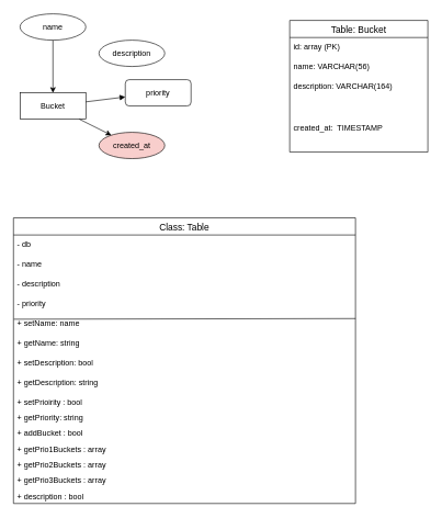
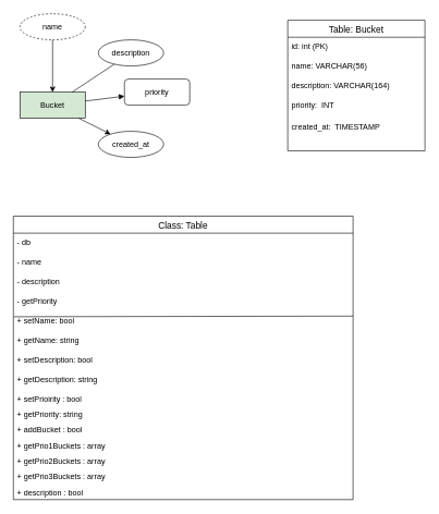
- <mxCell id="3" value="name" style="ellipse;whiteSpace=wrap;html=1;align=center;" parent="1" vertex="1"><mxGeometry x="30" y="20" width="100" height="40" as="geometry" /></mxCell>
+ <mxCell id="3" value="name" style="ellipse;whiteSpace=wrap;html=1;align=center;dashed=1;" parent="1" vertex="1"><mxGeometry x="30" y="20" width="100" height="40" as="geometry" /></mxCell>
- <mxCell id="13" value="id: array (PK)" style="text;strokeColor=none;fillColor=none;spacingLeft=4;spacingRight=4;overflow=hidden;rotatable=0;points=[[0,0.5],[1,0.5]];portConstraint=eastwest;fontSize=12;" parent="12" vertex="1"><mxGeometry y="26" width="210" height="30" as="geometry" /></mxCell>
+ <mxCell id="13" value="id: int (PK)" style="text;strokeColor=none;fillColor=none;spacingLeft=4;spacingRight=4;overflow=hidden;rotatable=0;points=[[0,0.5],[1,0.5]];portConstraint=eastwest;fontSize=12;" parent="12" vertex="1"><mxGeometry y="26" width="210" height="30" as="geometry" /></mxCell>
+ <mxCell id="8" value="" style="endArrow=none;html=1;rounded=0;" parent="1" source="4" target="2" edge="1"><mxGeometry relative="1" as="geometry"><mxPoint x="420" y="380" as="sourcePoint" /><mxPoint x="580" y="380" as="targetPoint" /></mxGeometry></mxCell>
- <mxCell id="2" value="Bucket" style="whiteSpace=wrap;html=1;align=center;" parent="1" vertex="1"><mxGeometry x="30" y="140" width="100" height="40" as="geometry" /></mxCell>
+ <mxCell id="2" value="Bucket" style="whiteSpace=wrap;html=1;align=center;fillColor=#d5e8d4;" parent="1" vertex="1"><mxGeometry x="30" y="140" width="100" height="40" as="geometry" /></mxCell>
+ <mxCell id="17" value="priority:  INT" style="text;strokeColor=none;fillColor=none;spacingLeft=4;spacingRight=4;overflow=hidden;rotatable=0;points=[[0,0.5],[1,0.5]];portConstraint=eastwest;fontSize=12;" parent="11" vertex="1"><mxGeometry y="117" width="160" height="30" as="geometry" /></mxCell>
- <mxCell id="6" value="created_at" style="ellipse;whiteSpace=wrap;html=1;align=center;fillColor=#f8cecc;" parent="1" vertex="1"><mxGeometry x="150" y="200" width="100" height="40" as="geometry" /></mxCell>
+ <mxCell id="6" value="created_at" style="ellipse;whiteSpace=wrap;html=1;align=center;" parent="1" vertex="1"><mxGeometry x="150" y="200" width="100" height="40" as="geometry" /></mxCell>
- <mxCell id="22" value="- priority" style="text;strokeColor=none;fillColor=none;spacingLeft=4;spacingRight=4;overflow=hidden;rotatable=0;points=[[0,0.5],[1,0.5]];portConstraint=eastwest;fontSize=12;" vertex="1" parent="18"><mxGeometry y="116" width="520" height="30" as="geometry" /></mxCell>
+ <mxCell id="22" value="- getPriority" style="text;strokeColor=none;fillColor=none;spacingLeft=4;spacingRight=4;overflow=hidden;rotatable=0;points=[[0,0.5],[1,0.5]];portConstraint=eastwest;fontSize=12;" vertex="1" parent="18"><mxGeometry y="116" width="520" height="30" as="geometry" /></mxCell>
- <mxCell id="24" value="+ setName: name" style="text;strokeColor=none;fillColor=none;spacingLeft=4;spacingRight=4;overflow=hidden;rotatable=0;points=[[0,0.5],[1,0.5]];portConstraint=eastwest;fontSize=12;" vertex="1" parent="18"><mxGeometry y="146" width="520" height="30" as="geometry" /></mxCell>
+ <mxCell id="24" value="+ setName: bool" style="text;strokeColor=none;fillColor=none;spacingLeft=4;spacingRight=4;overflow=hidden;rotatable=0;points=[[0,0.5],[1,0.5]];portConstraint=eastwest;fontSize=12;" vertex="1" parent="18"><mxGeometry y="146" width="520" height="30" as="geometry" /></mxCell>
